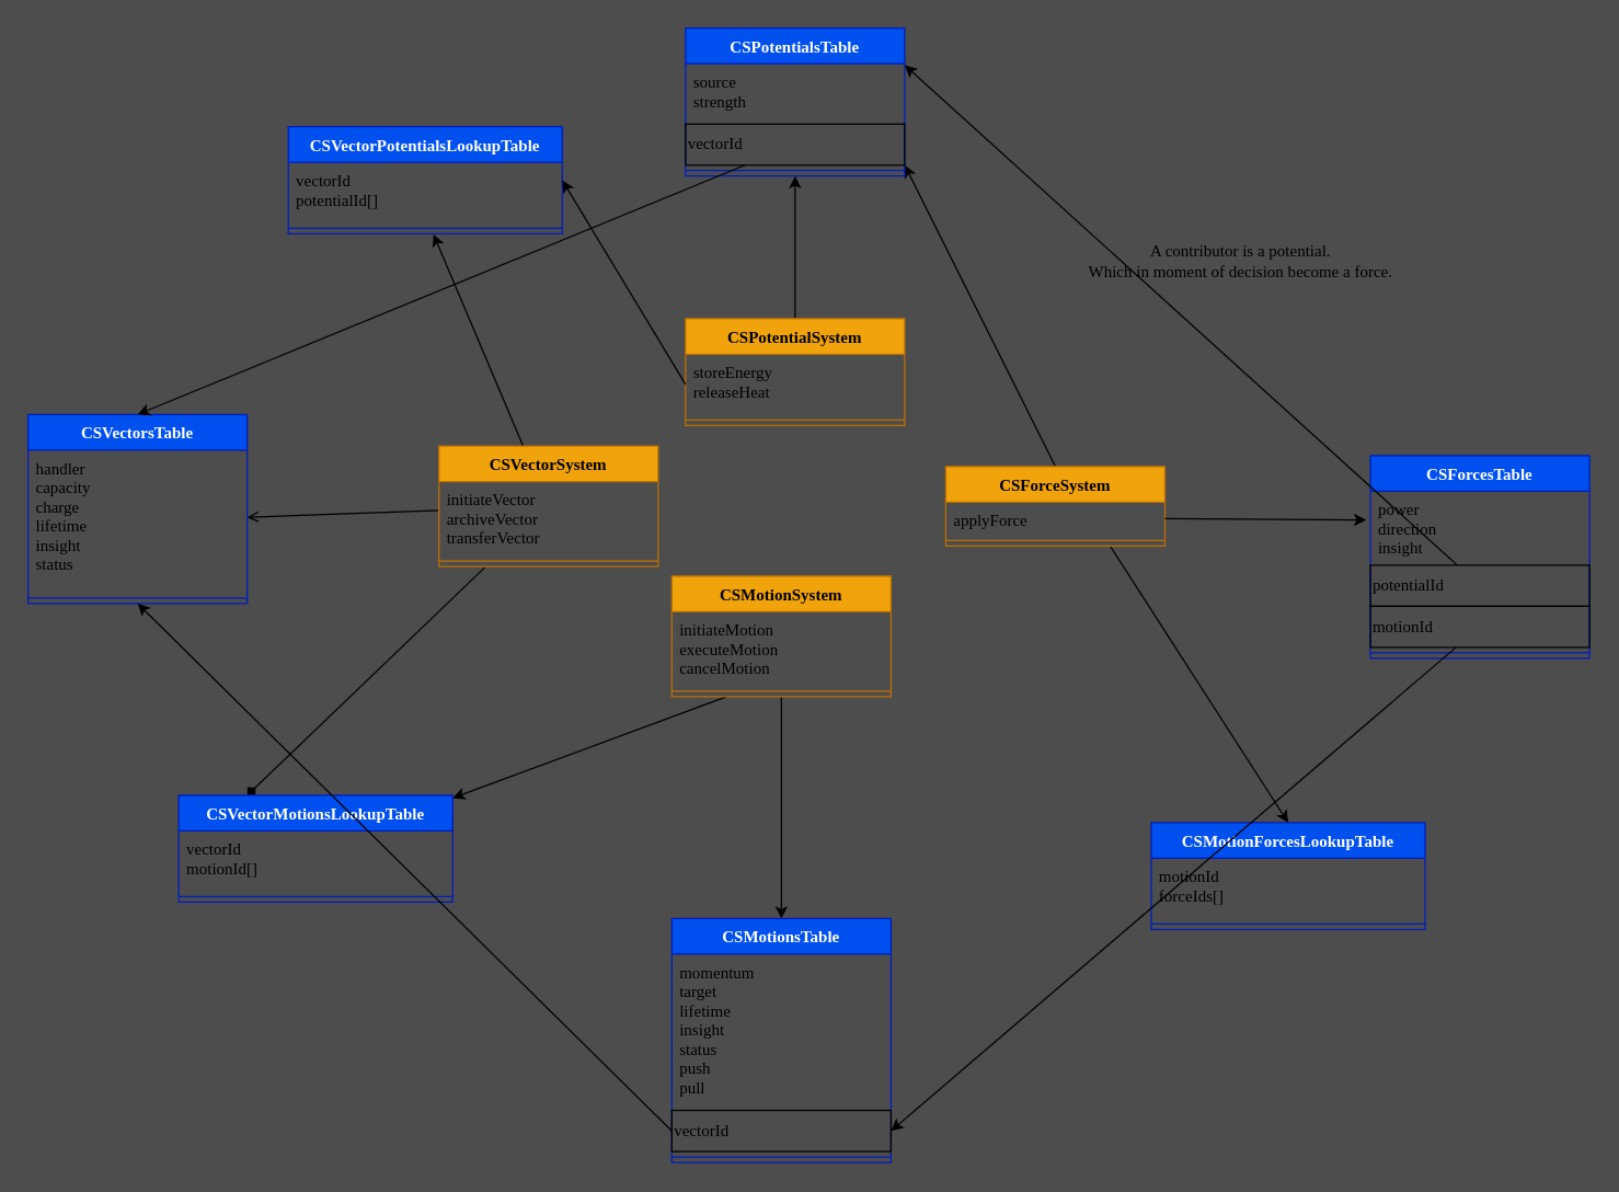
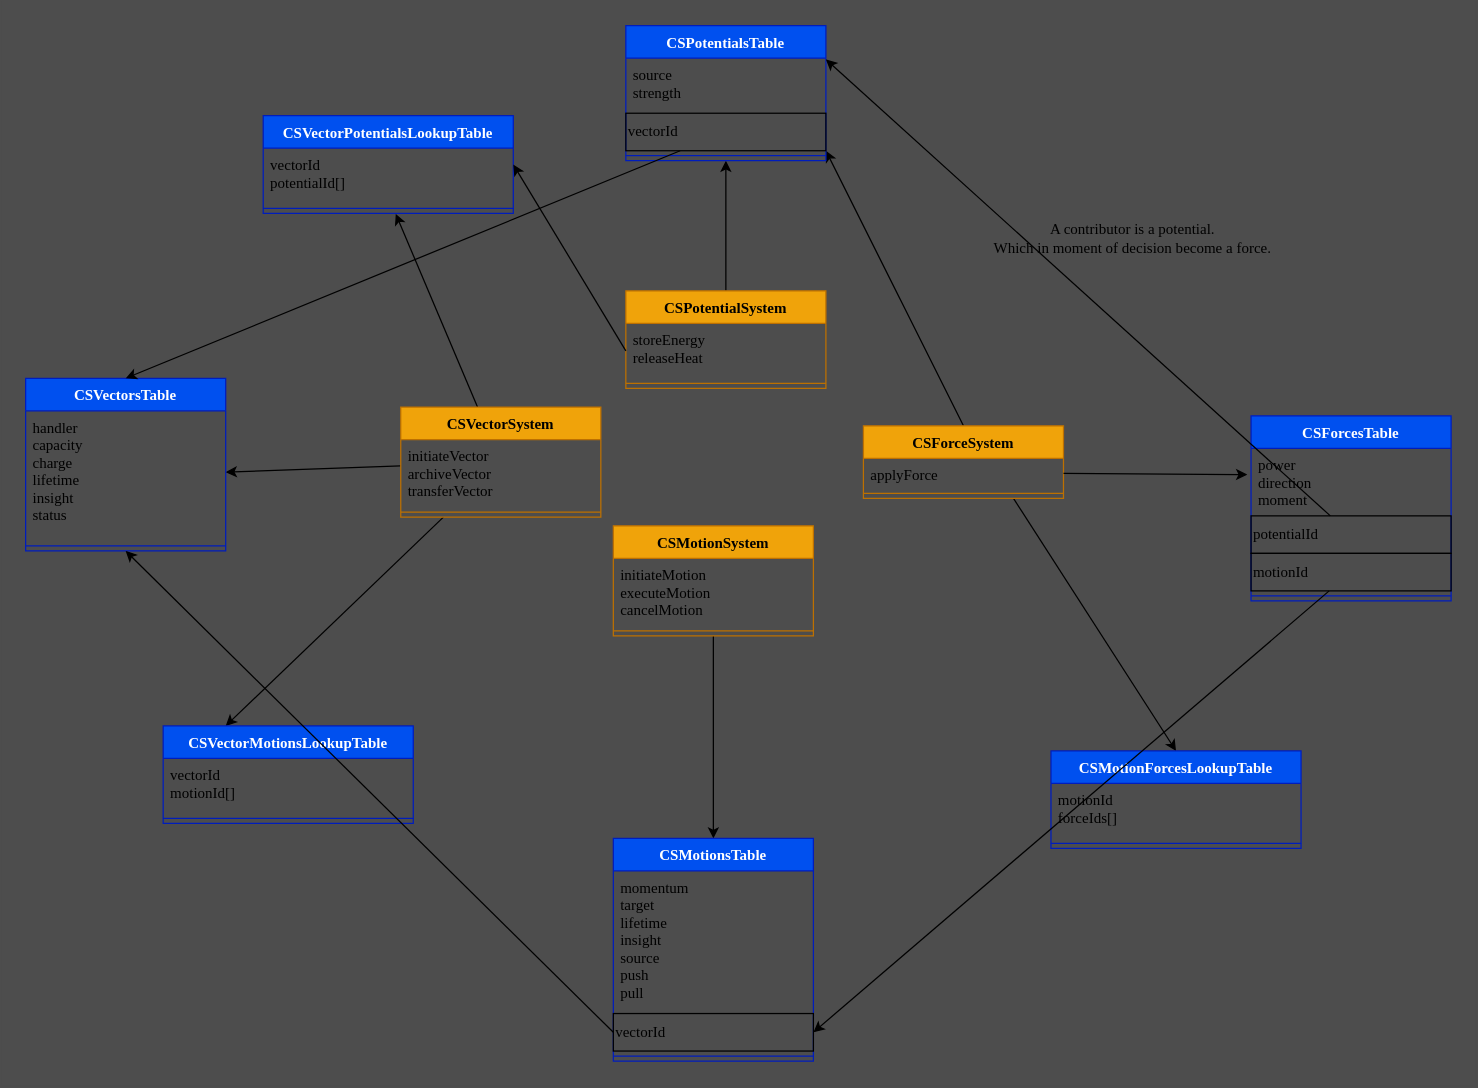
- <mxCell id="33" value="power&#10;direction&#10;insight" style="text;strokeColor=none;fillColor=none;align=left;verticalAlign=top;spacingLeft=4;spacingRight=4;overflow=hidden;rotatable=0;points=[[0,0.5],[1,0.5]];portConstraint=eastwest;fontFamily=Lucida Console;" parent="32" vertex="1"><mxGeometry y="26" width="160" height="54" as="geometry" /></mxCell>
+ <mxCell id="33" value="power&#10;direction&#10;moment" style="text;strokeColor=none;fillColor=none;align=left;verticalAlign=top;spacingLeft=4;spacingRight=4;overflow=hidden;rotatable=0;points=[[0,0.5],[1,0.5]];portConstraint=eastwest;fontFamily=Lucida Console;" parent="32" vertex="1"><mxGeometry y="26" width="160" height="54" as="geometry" /></mxCell>
- <mxCell id="2" style="edgeStyle=none;html=1;fontFamily=Lucida Console;endArrow=open;" parent="1" source="5" target="9" edge="1"><mxGeometry relative="1" as="geometry" /></mxCell>
+ <mxCell id="2" style="edgeStyle=none;html=1;fontFamily=Lucida Console;" parent="1" source="5" target="9" edge="1"><mxGeometry relative="1" as="geometry" /></mxCell>
- <mxCell id="12" style="edgeStyle=none;html=1;exitX=0.25;exitY=1;exitDx=0;exitDy=0;fontFamily=Lucida Console;" parent="1" source="13" target="20" edge="1"><mxGeometry relative="1" as="geometry" /></mxCell>
- <mxCell id="3" style="edgeStyle=none;html=1;entryX=0.25;entryY=0;entryDx=0;entryDy=0;fontFamily=Lucida Console;endArrow=diamond;" parent="1" source="5" target="20" edge="1"><mxGeometry relative="1" as="geometry" /></mxCell>
+ <mxCell id="3" style="edgeStyle=none;html=1;entryX=0.25;entryY=0;entryDx=0;entryDy=0;fontFamily=Lucida Console;" parent="1" source="5" target="20" edge="1"><mxGeometry relative="1" as="geometry" /></mxCell>
- <mxCell id="17" value="momentum&#10;target&#10;lifetime&#10;insight&#10;status&#10;push&#10;pull&#10;" style="text;strokeColor=none;fillColor=none;align=left;verticalAlign=top;spacingLeft=4;spacingRight=4;overflow=hidden;rotatable=0;points=[[0,0.5],[1,0.5]];portConstraint=eastwest;fontFamily=Lucida Console;" parent="16" vertex="1"><mxGeometry y="26" width="160" height="114" as="geometry" /></mxCell>
+ <mxCell id="17" value="momentum&#10;target&#10;lifetime&#10;insight&#10;source&#10;push&#10;pull&#10;" style="text;strokeColor=none;fillColor=none;align=left;verticalAlign=top;spacingLeft=4;spacingRight=4;overflow=hidden;rotatable=0;points=[[0,0.5],[1,0.5]];portConstraint=eastwest;fontFamily=Lucida Console;" parent="16" vertex="1"><mxGeometry y="26" width="160" height="114" as="geometry" /></mxCell>
